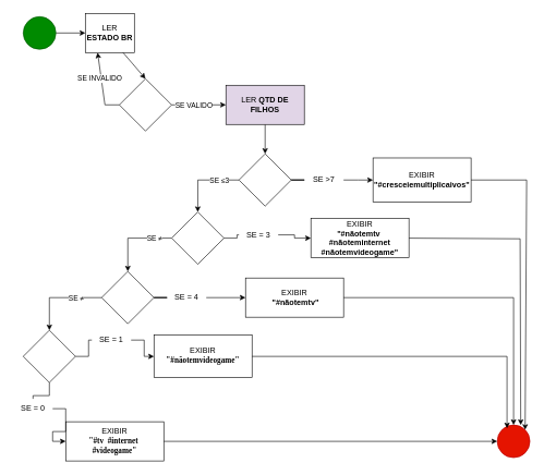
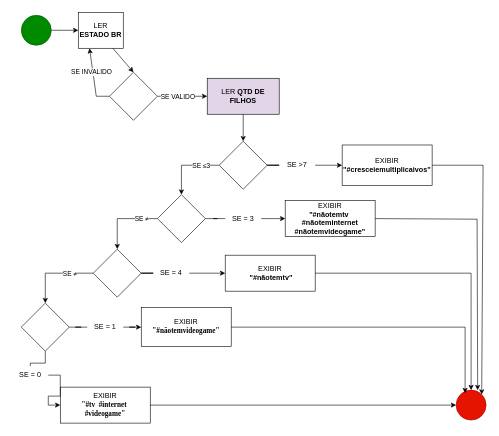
- <mxCell id="22" value="SE = 3" style="text;strokeColor=none;align=center;fillColor=none;html=1;verticalAlign=middle;whiteSpace=wrap;rounded=0;" parent="1" vertex="1"><mxGeometry x="365" y="344" width="60" height="30" as="geometry" /></mxCell>
+ <mxCell id="22" value="SE = 3" style="text;strokeColor=none;align=center;fillColor=none;html=1;verticalAlign=middle;whiteSpace=wrap;rounded=0;" parent="1" vertex="1"><mxGeometry x="375" y="349" width="60" height="30" as="geometry" /></mxCell>
- <mxCell id="35" value="SE = 1" style="text;strokeColor=none;align=center;fillColor=none;html=1;verticalAlign=middle;whiteSpace=wrap;rounded=0;" parent="1" vertex="1"><mxGeometry x="140" y="505" width="60" height="30" as="geometry" /></mxCell>
+ <mxCell id="35" value="SE = 1" style="text;strokeColor=none;align=center;fillColor=none;html=1;verticalAlign=middle;whiteSpace=wrap;rounded=0;" parent="1" vertex="1"><mxGeometry x="145" y="530" width="60" height="30" as="geometry" /></mxCell>
